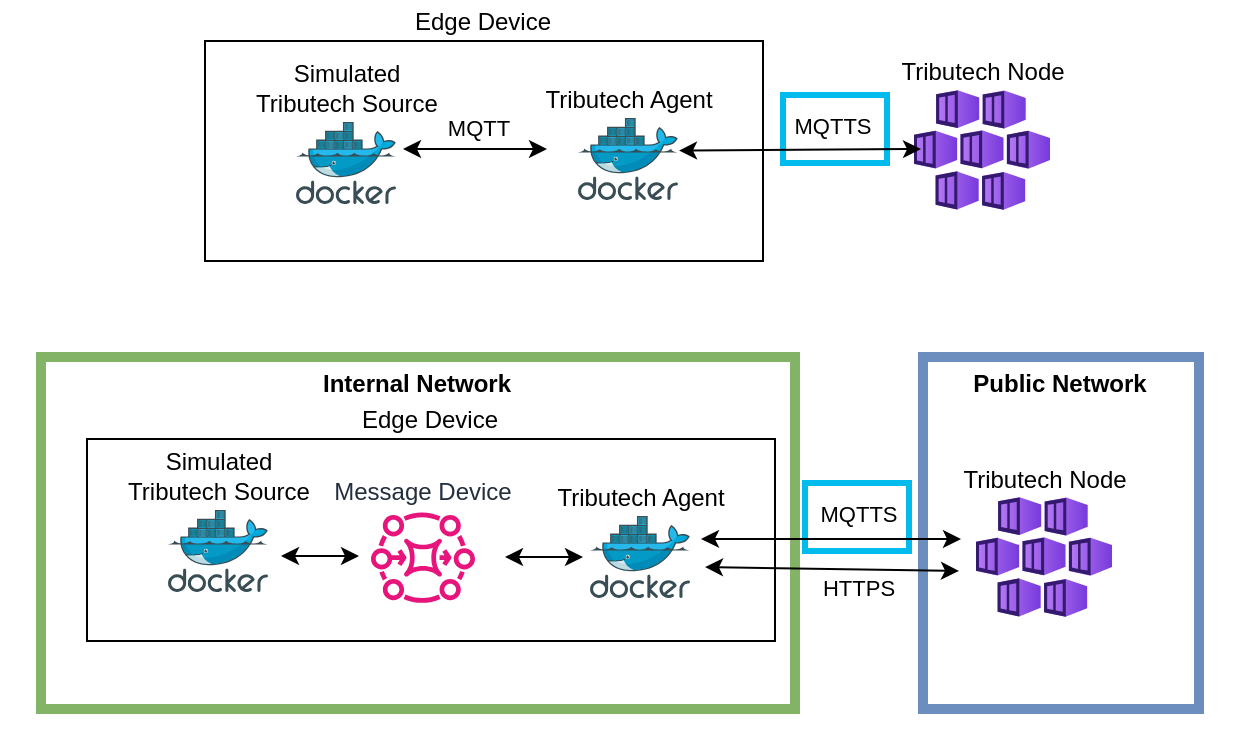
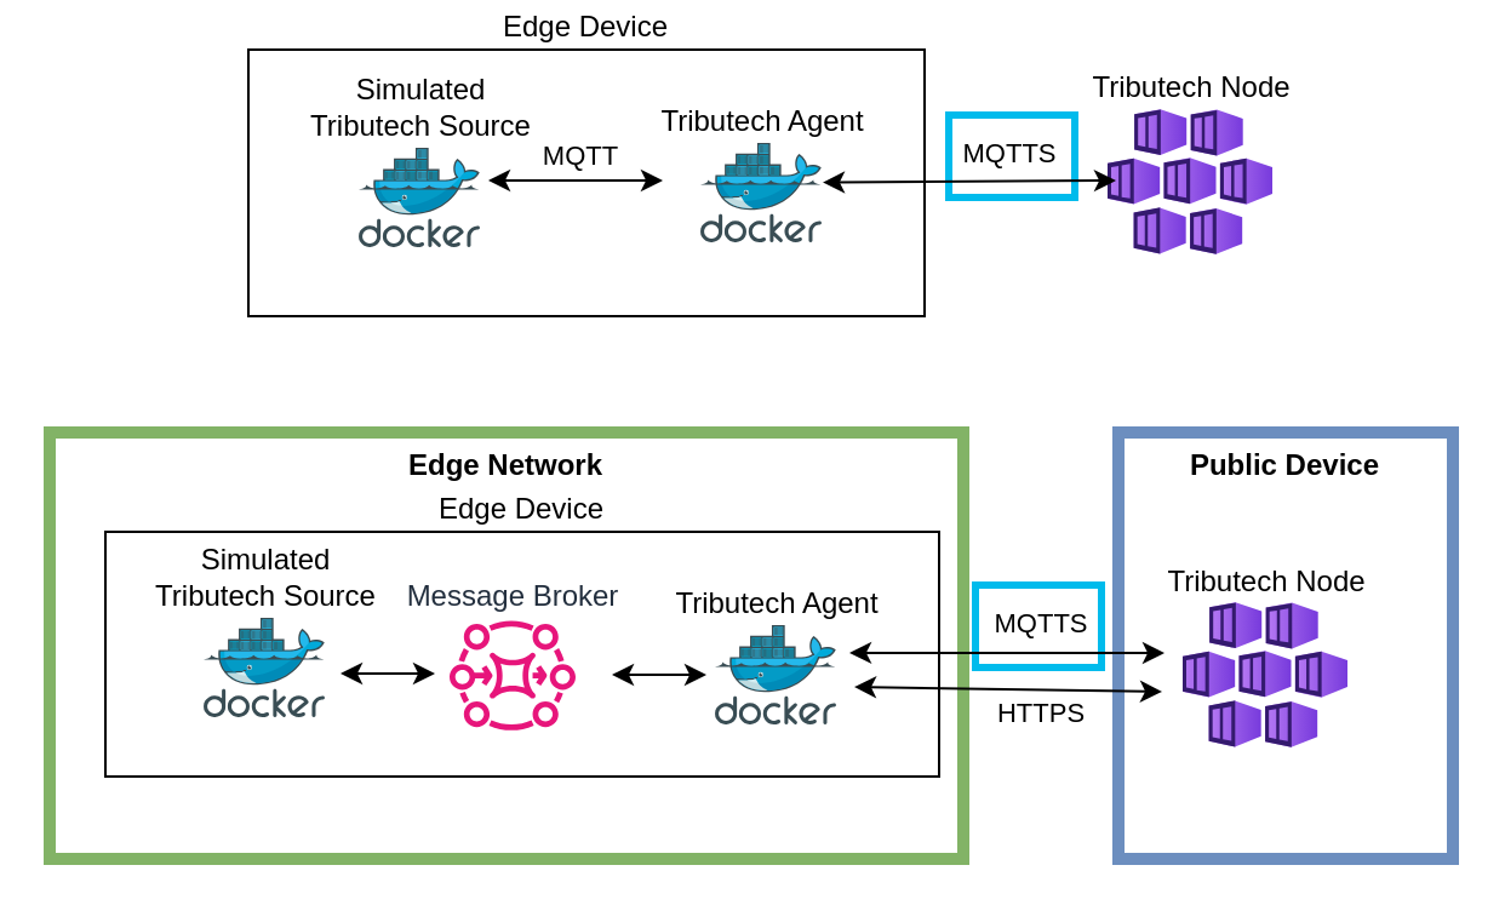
- <mxCell id="13" value="&lt;b&gt;Internal Network&lt;/b&gt;" style="whiteSpace=wrap;html=1;verticalAlign=top;fillColor=none;glass=0;fillStyle=zigzag-line;strokeColor=#82b366;strokeWidth=5;" vertex="1" parent="1"><mxGeometry x="20" y="178" width="377" height="176" as="geometry" /></mxCell>
+ <mxCell id="13" value="&lt;b&gt;Edge Network&lt;/b&gt;" style="whiteSpace=wrap;html=1;verticalAlign=top;fillColor=none;glass=0;fillStyle=zigzag-line;strokeColor=#82b366;strokeWidth=5;" vertex="1" parent="1"><mxGeometry x="20" y="178" width="377" height="176" as="geometry" /></mxCell>
- <mxCell id="12" value="&lt;b&gt;Public Network&lt;/b&gt;" style="whiteSpace=wrap;html=1;verticalAlign=top;fillColor=none;glass=0;fillStyle=zigzag-line;strokeColor=#6c8ebf;strokeWidth=5;" vertex="1" parent="1"><mxGeometry x="461" y="178" width="138" height="176" as="geometry" /></mxCell>
+ <mxCell id="12" value="&lt;b&gt;Public Device&lt;/b&gt;" style="whiteSpace=wrap;html=1;verticalAlign=top;fillColor=none;glass=0;fillStyle=zigzag-line;strokeColor=#6c8ebf;strokeWidth=5;" vertex="1" parent="1"><mxGeometry x="461" y="178" width="138" height="176" as="geometry" /></mxCell>
- <mxCell id="21" value="&lt;div&gt;&lt;span style=&quot;background-color: initial;&quot;&gt;Message Device&lt;/span&gt;&lt;br&gt;&lt;/div&gt;" style="sketch=0;outlineConnect=0;fontColor=#232F3E;gradientColor=none;fillColor=#E7157B;strokeColor=none;dashed=0;verticalLabelPosition=top;verticalAlign=bottom;align=center;html=1;fontSize=12;fontStyle=0;aspect=fixed;pointerEvents=1;shape=mxgraph.aws4.mq_broker;labelPosition=center;" vertex="1" parent="1"><mxGeometry x="185" y="255" width="52" height="46" as="geometry" /></mxCell>
+ <mxCell id="21" value="&lt;div&gt;&lt;span style=&quot;background-color: initial;&quot;&gt;Message Broker&lt;/span&gt;&lt;br&gt;&lt;/div&gt;" style="sketch=0;outlineConnect=0;fontColor=#232F3E;gradientColor=none;fillColor=#E7157B;strokeColor=none;dashed=0;verticalLabelPosition=top;verticalAlign=bottom;align=center;html=1;fontSize=12;fontStyle=0;aspect=fixed;pointerEvents=1;shape=mxgraph.aws4.mq_broker;labelPosition=center;" vertex="1" parent="1"><mxGeometry x="185" y="255" width="52" height="46" as="geometry" /></mxCell>
